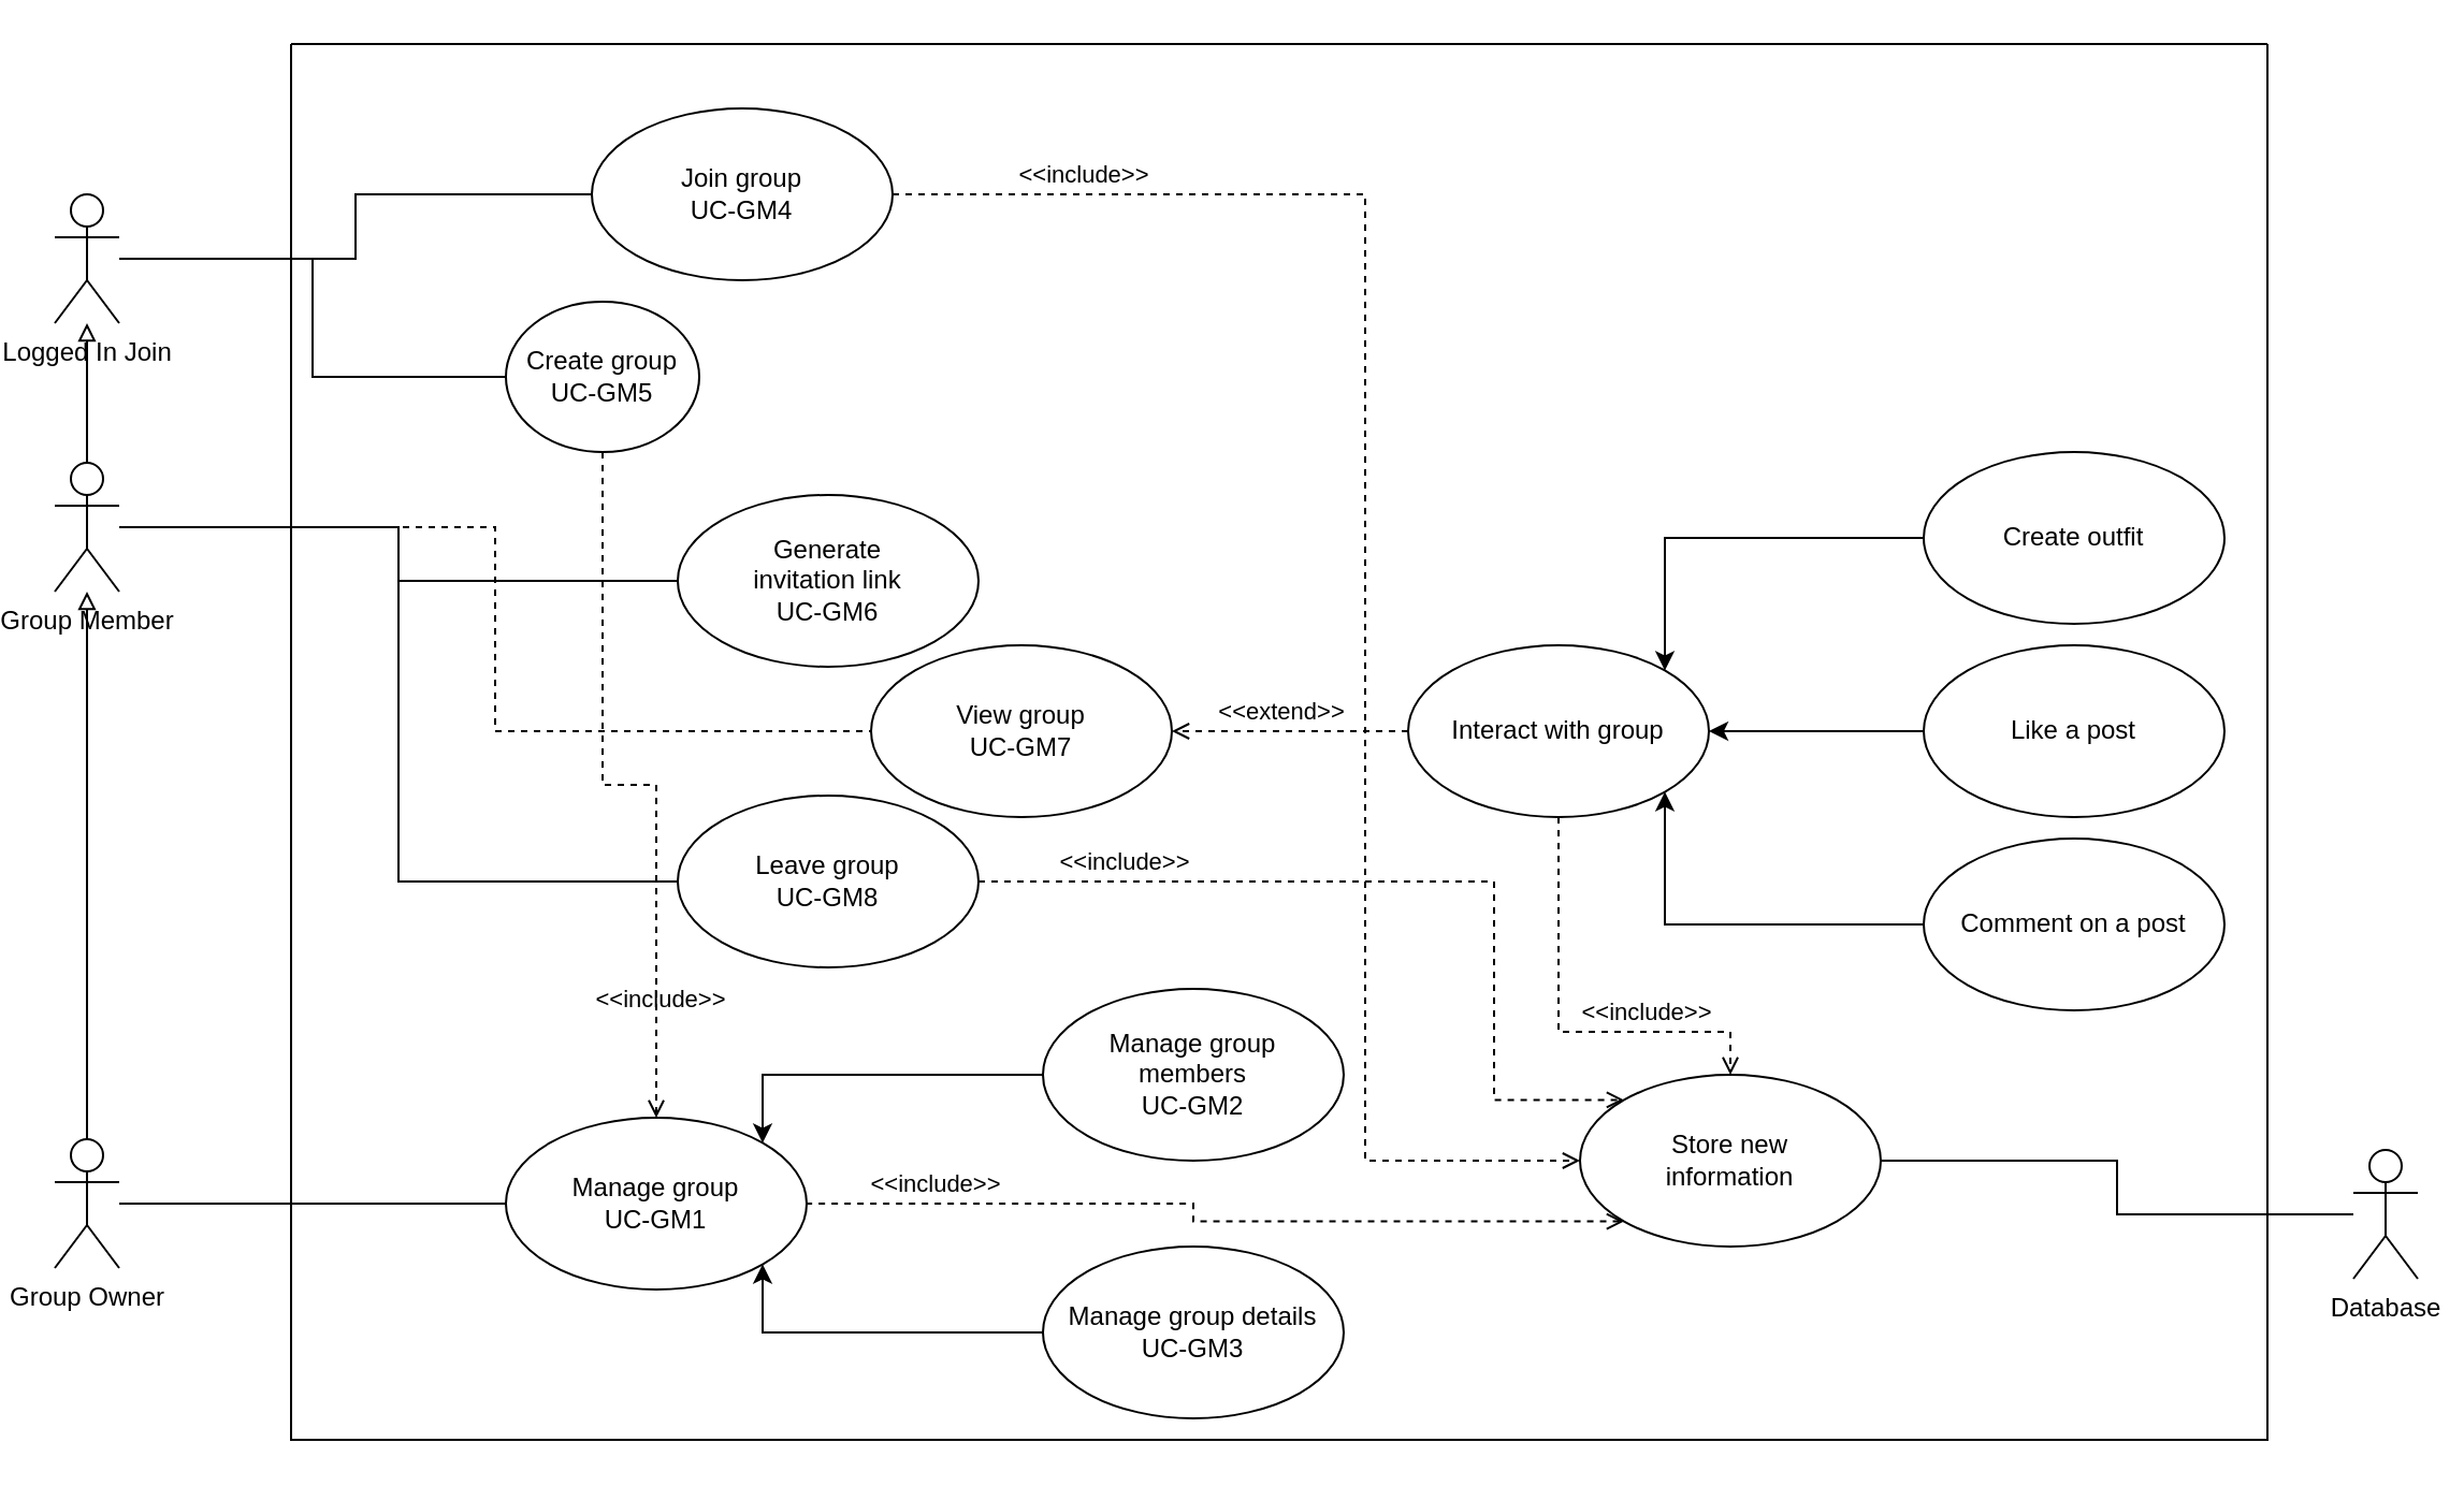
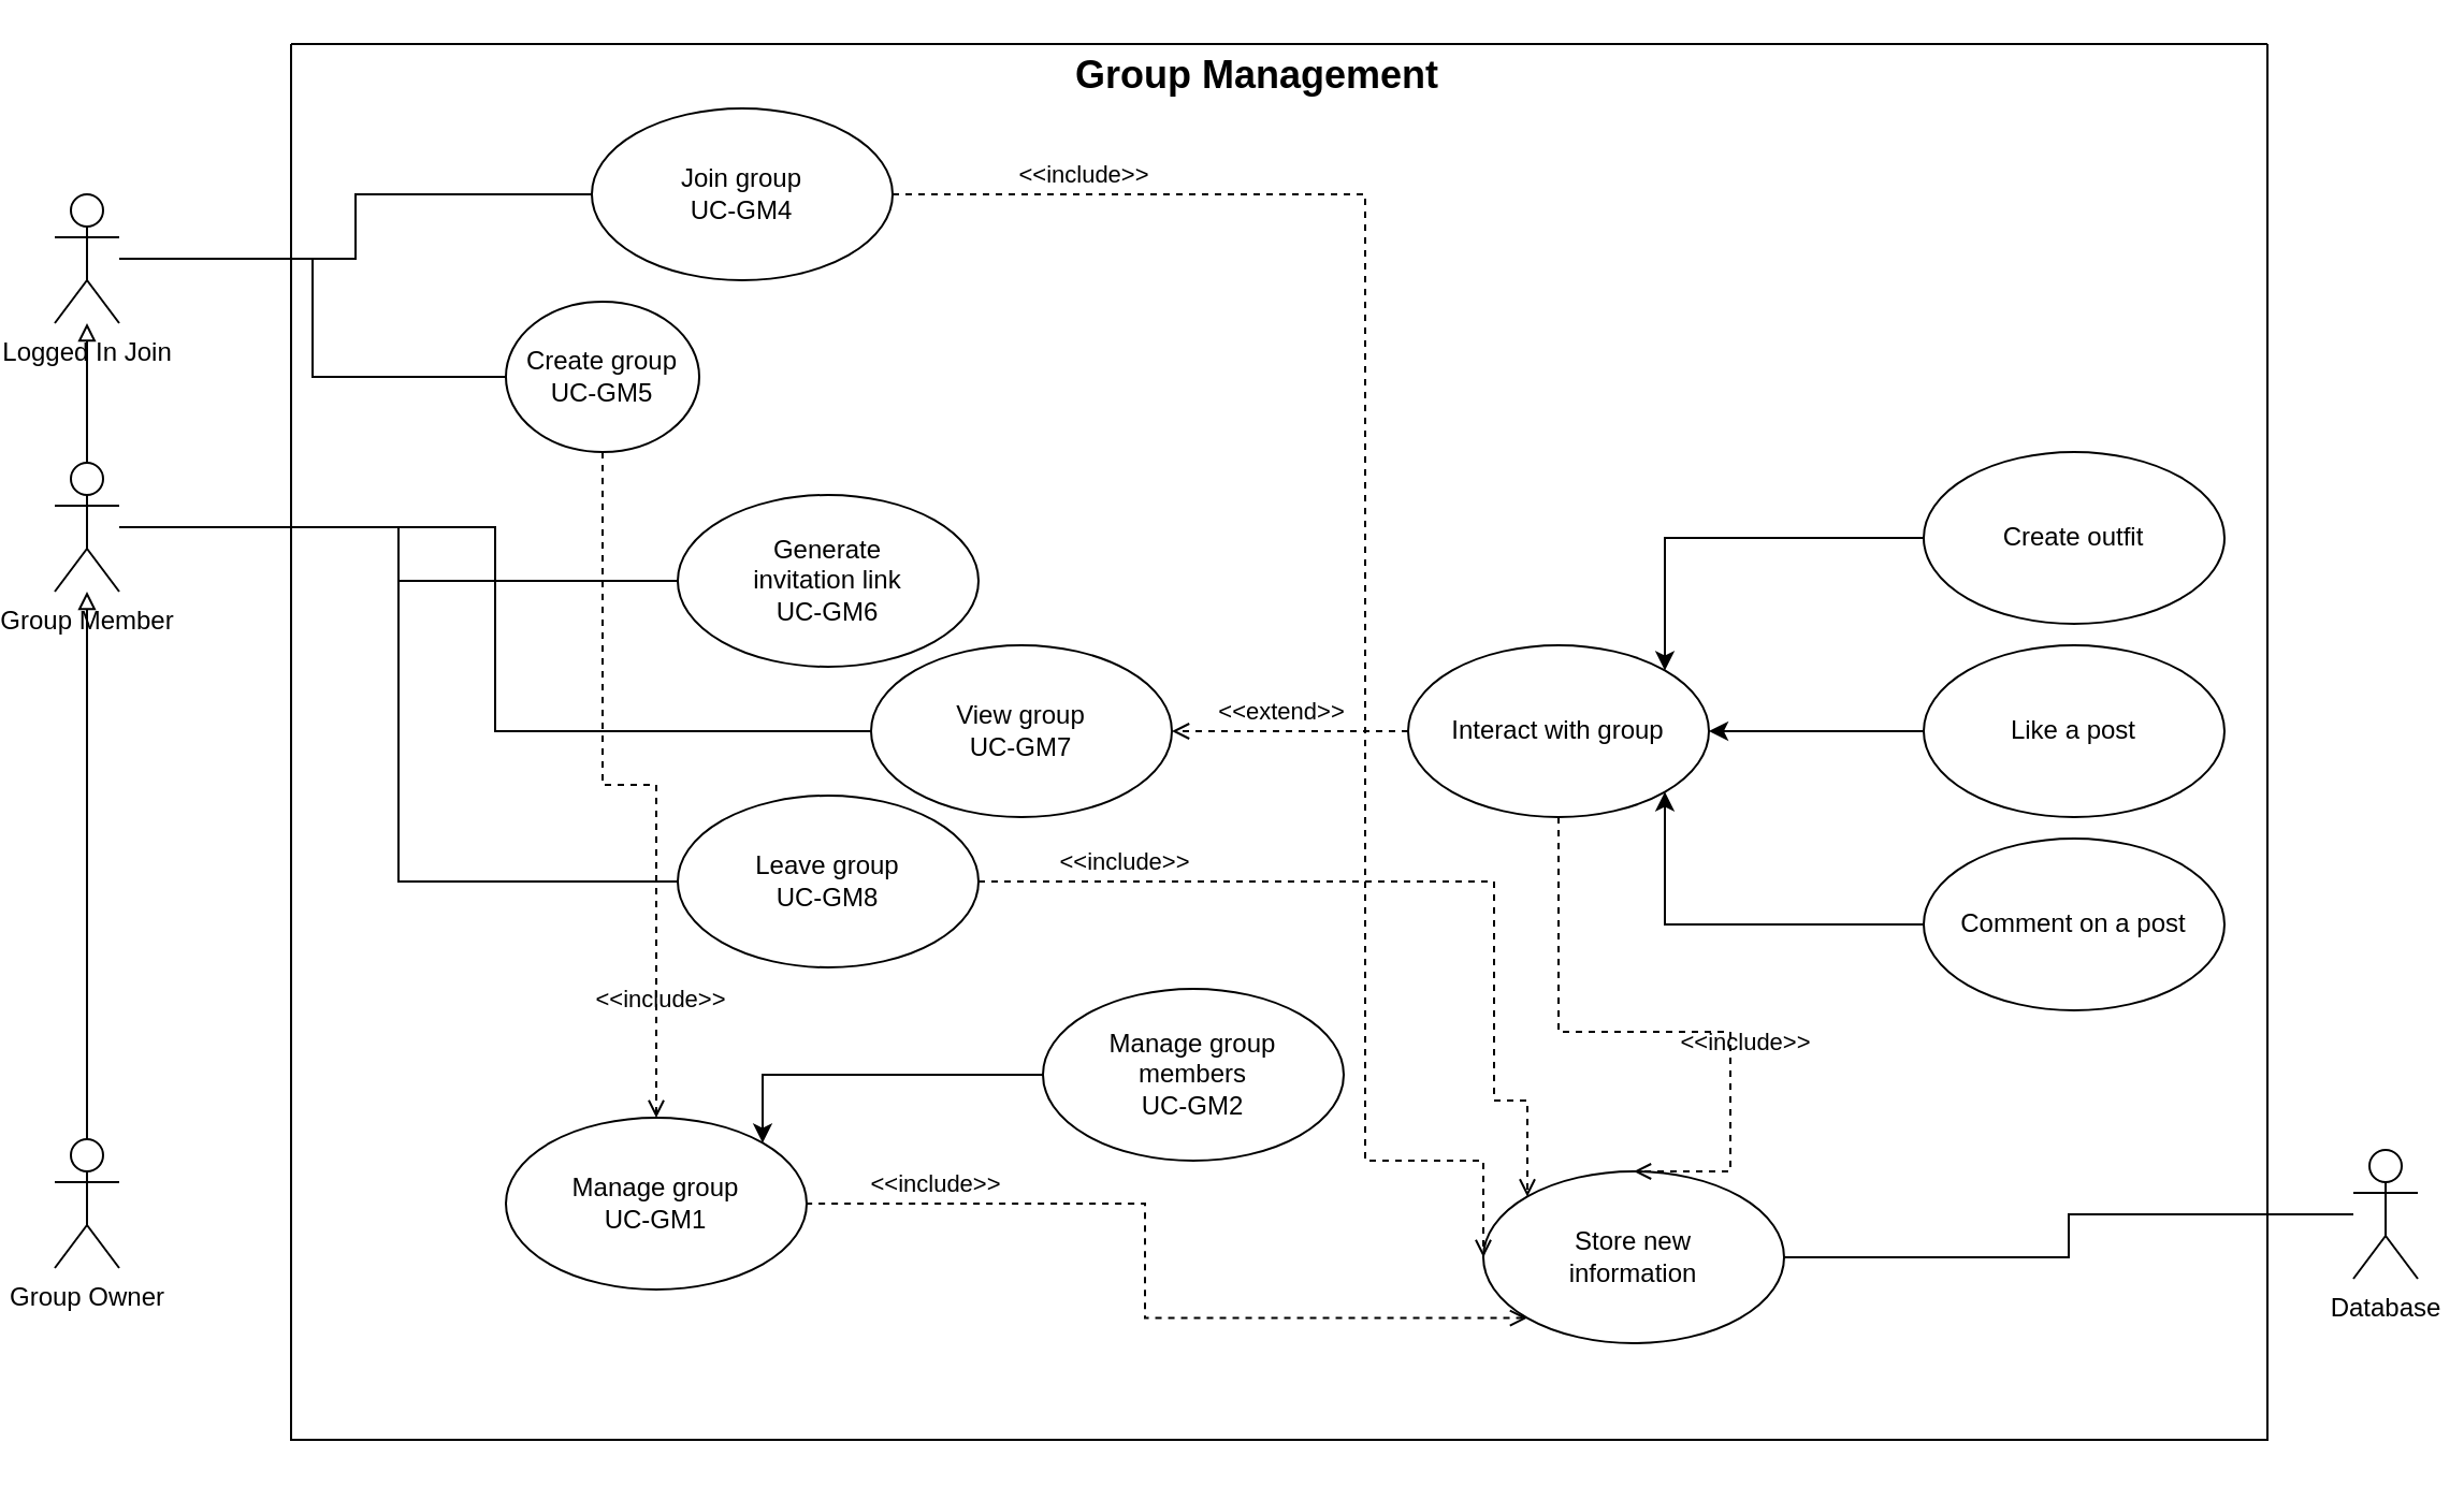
+ <mxCell id="42" value="&lt;b&gt;&lt;font style=&quot;font-size: 18px;&quot;&gt;Group Management&lt;/font&gt;&lt;/b&gt;" style="text;html=1;align=center;verticalAlign=middle;whiteSpace=wrap;rounded=0;" parent="1" vertex="1"><mxGeometry x="475" y="20" width="210" height="30" as="geometry" /></mxCell>
- <mxCell id="13" style="edgeStyle=orthogonalEdgeStyle;rounded=0;orthogonalLoop=1;jettySize=auto;html=1;entryX=0;entryY=0.5;entryDx=0;entryDy=0;endArrow=none;endFill=0;dashed=1;" parent="1" source="14" target="30" edge="1"><mxGeometry relative="1" as="geometry" /></mxCell>
+ <mxCell id="13" style="edgeStyle=orthogonalEdgeStyle;rounded=0;orthogonalLoop=1;jettySize=auto;html=1;entryX=0;entryY=0.5;entryDx=0;entryDy=0;endArrow=none;endFill=0;" parent="1" source="14" target="30" edge="1"><mxGeometry relative="1" as="geometry" /></mxCell>
- <mxCell id="41" value="&lt;div&gt;Store new&lt;/div&gt;&lt;div&gt;information&lt;/div&gt;" style="ellipse;whiteSpace=wrap;html=1;fillColor=none;" parent="1" vertex="1"><mxGeometry x="730" y="500" width="140" height="80" as="geometry" /></mxCell>
+ <mxCell id="41" value="&lt;div&gt;Store new&lt;/div&gt;&lt;div&gt;information&lt;/div&gt;" style="ellipse;whiteSpace=wrap;html=1;fillColor=none;" parent="1" vertex="1"><mxGeometry x="685" y="545" width="140" height="80" as="geometry" /></mxCell>
- <mxCell id="8" style="edgeStyle=orthogonalEdgeStyle;rounded=0;orthogonalLoop=1;jettySize=auto;html=1;entryX=0;entryY=0.5;entryDx=0;entryDy=0;endArrow=none;endFill=0;" parent="1" source="9" target="25" edge="1"><mxGeometry relative="1" as="geometry" /></mxCell>
- <mxCell id="23" style="edgeStyle=orthogonalEdgeStyle;rounded=0;orthogonalLoop=1;jettySize=auto;html=1;exitX=0;exitY=0.5;exitDx=0;exitDy=0;entryX=1;entryY=1;entryDx=0;entryDy=0;endArrow=classic;endFill=1;" parent="1" source="24" target="25" edge="1"><mxGeometry relative="1" as="geometry"><Array as="points"><mxPoint x="350" y="620" /></Array></mxGeometry></mxCell>
- <mxCell id="24" value="Manage group details&lt;br&gt;UC-GM3" style="ellipse;whiteSpace=wrap;html=1;fillColor=none;" parent="1" vertex="1"><mxGeometry x="480" y="580" width="140" height="80" as="geometry" /></mxCell>
